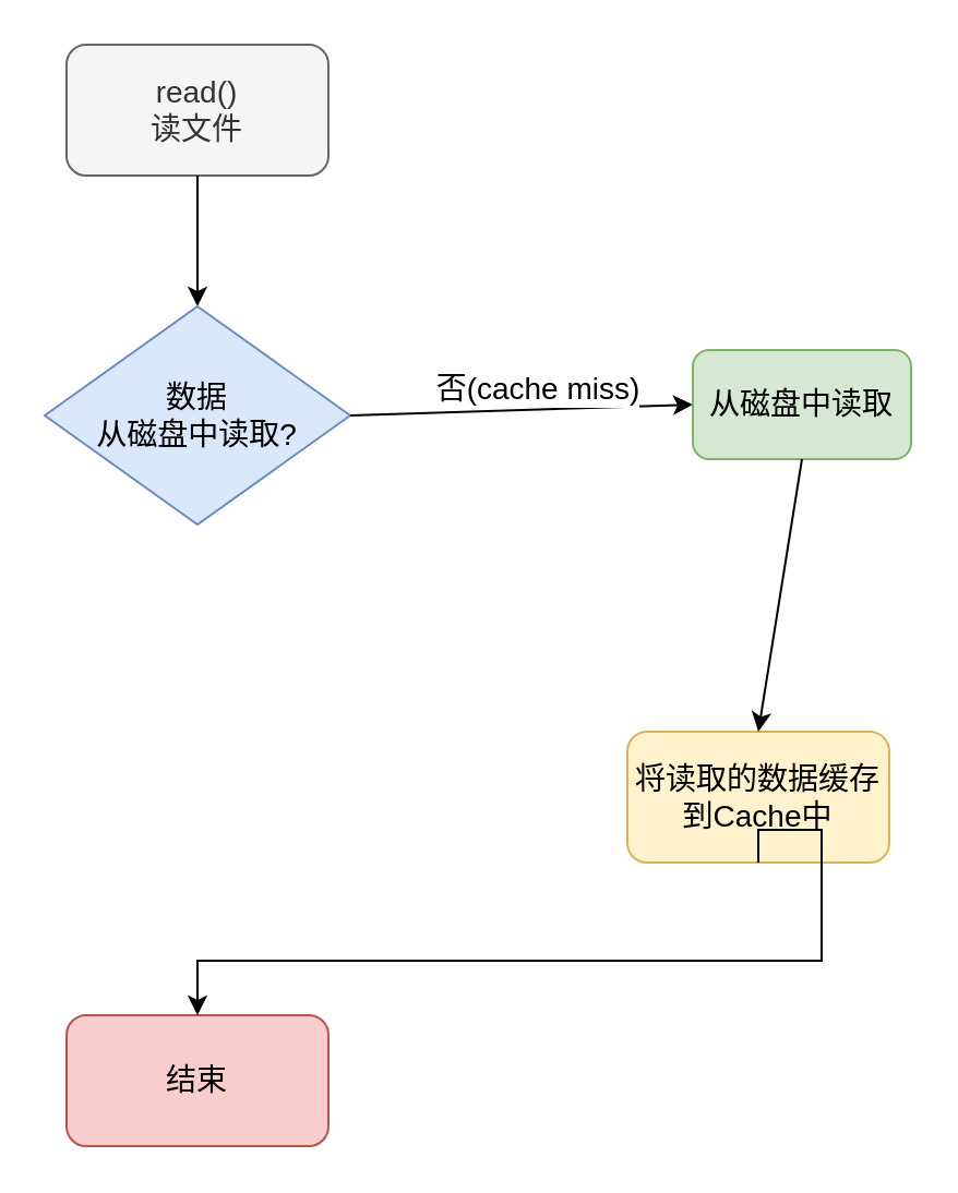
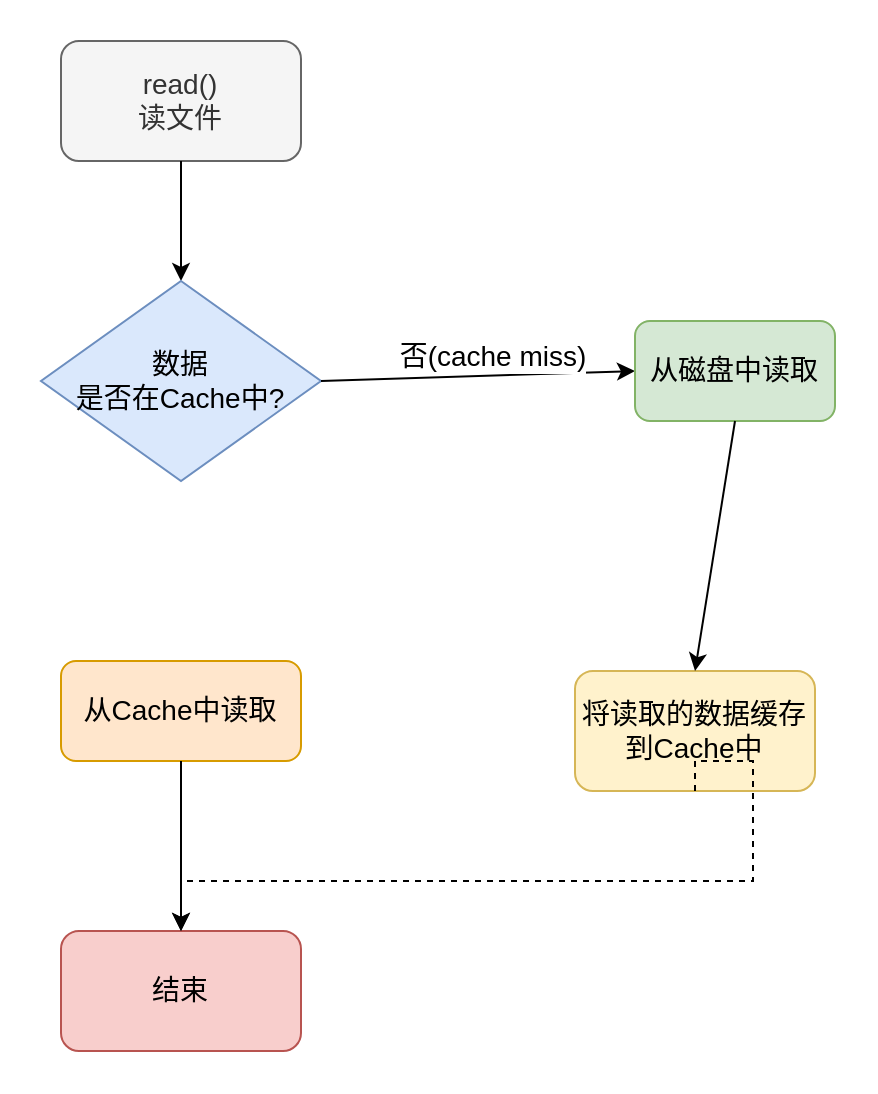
- <mxCell id="5" value="数据&lt;br style=&quot;font-size: 14px;&quot;&gt;从磁盘中读取?" style="rhombus;whiteSpace=wrap;html=1;fontSize=14;fillColor=#dae8fc;strokeColor=#6c8ebf;" vertex="1" parent="1"><mxGeometry x="20" y="140" width="140" height="100" as="geometry" /></mxCell>
+ <mxCell id="5" value="数据&lt;br style=&quot;font-size: 14px;&quot;&gt;是否在Cache中?" style="rhombus;whiteSpace=wrap;html=1;fontSize=14;fillColor=#dae8fc;strokeColor=#6c8ebf;" vertex="1" parent="1"><mxGeometry x="20" y="140" width="140" height="100" as="geometry" /></mxCell>
+ <mxCell id="4" value="从Cache中读取" style="rounded=1;whiteSpace=wrap;html=1;fontSize=14;fillColor=#ffe6cc;strokeColor=#d79b00;" vertex="1" parent="1"><mxGeometry x="30" y="330" width="120" height="50" as="geometry" /></mxCell>
+ <mxCell id="12" value="" style="endArrow=classic;html=1;rounded=0;exitX=0.5;exitY=1;exitDx=0;exitDy=0;entryX=0.5;entryY=0;entryDx=0;entryDy=0;fontSize=14;" edge="1" parent="1" source="4" target="11"><mxGeometry width="50" height="50" relative="1" as="geometry"><mxPoint x="140" y="320" as="sourcePoint" /><mxPoint x="190" y="270" as="targetPoint" /></mxGeometry></mxCell>
- <mxCell id="13" value="" style="endArrow=classic;html=1;rounded=0;exitX=0.5;exitY=1;exitDx=0;exitDy=0;entryX=0.5;entryY=0;entryDx=0;entryDy=0;edgeStyle=orthogonalEdgeStyle;fontSize=14;" edge="1" parent="1" source="9" target="11"><mxGeometry width="50" height="50" relative="1" as="geometry"><mxPoint x="140" y="320" as="sourcePoint" /><mxPoint x="190" y="270" as="targetPoint" /><Array as="points"><mxPoint x="376" y="380" /><mxPoint x="376" y="440" /><mxPoint x="90" y="440" /></Array></mxGeometry></mxCell>
+ <mxCell id="13" value="" style="endArrow=classic;html=1;rounded=0;exitX=0.5;exitY=1;exitDx=0;exitDy=0;entryX=0.5;entryY=0;entryDx=0;entryDy=0;edgeStyle=orthogonalEdgeStyle;fontSize=14;dashed=1;" edge="1" parent="1" source="9" target="11"><mxGeometry width="50" height="50" relative="1" as="geometry"><mxPoint x="140" y="320" as="sourcePoint" /><mxPoint x="190" y="270" as="targetPoint" /><Array as="points"><mxPoint x="376" y="380" /><mxPoint x="376" y="440" /><mxPoint x="90" y="440" /></Array></mxGeometry></mxCell>
